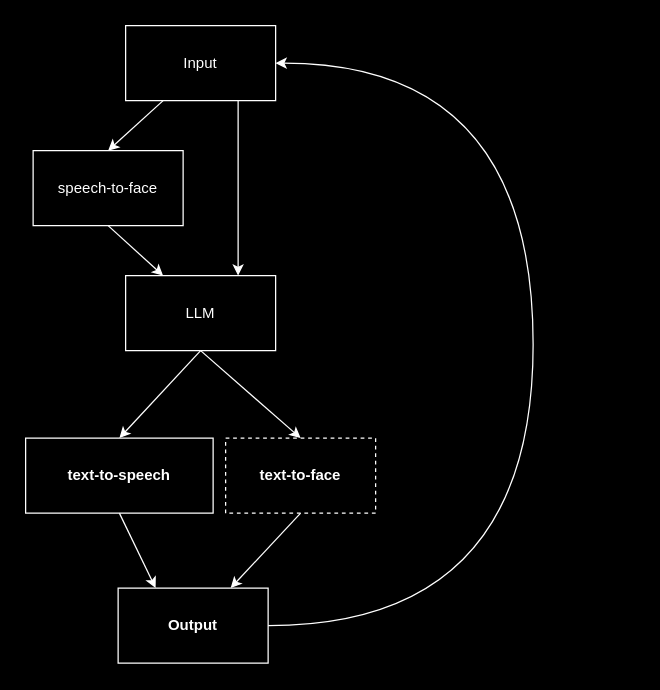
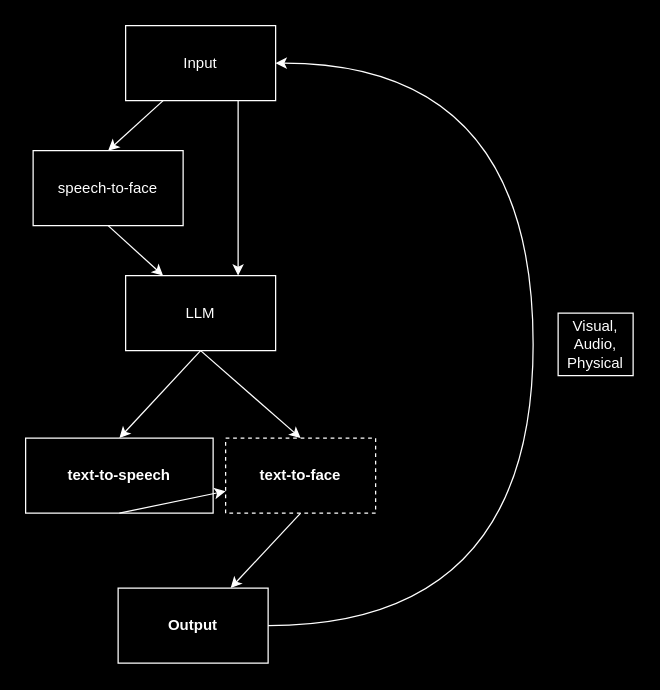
+ <mxCell id="16" value="Visual, Audio,&lt;br&gt;Physical" style="text;strokeColor=#FFFFFF;align=center;fillColor=none;html=1;verticalAlign=middle;whiteSpace=wrap;rounded=0;fontColor=#FFFFFF;" vertex="1" parent="1"><mxGeometry x="446" y="250" width="60" height="50" as="geometry" /></mxCell>
- <mxCell id="10" style="edgeStyle=none;html=1;exitX=0.5;exitY=1;exitDx=0;exitDy=0;entryX=0.25;entryY=0;entryDx=0;entryDy=0;strokeColor=#FFFFFF;fontColor=#FFFFFF;" edge="1" parent="1" source="11" target="13"><mxGeometry relative="1" as="geometry" /></mxCell>
+ <mxCell id="10" style="edgeStyle=none;html=1;exitX=0.5;exitY=1;exitDx=0;exitDy=0;strokeColor=#FFFFFF;fontColor=#FFFFFF;" edge="1" parent="1" source="11" target="15"><mxGeometry relative="1" as="geometry" /></mxCell>
